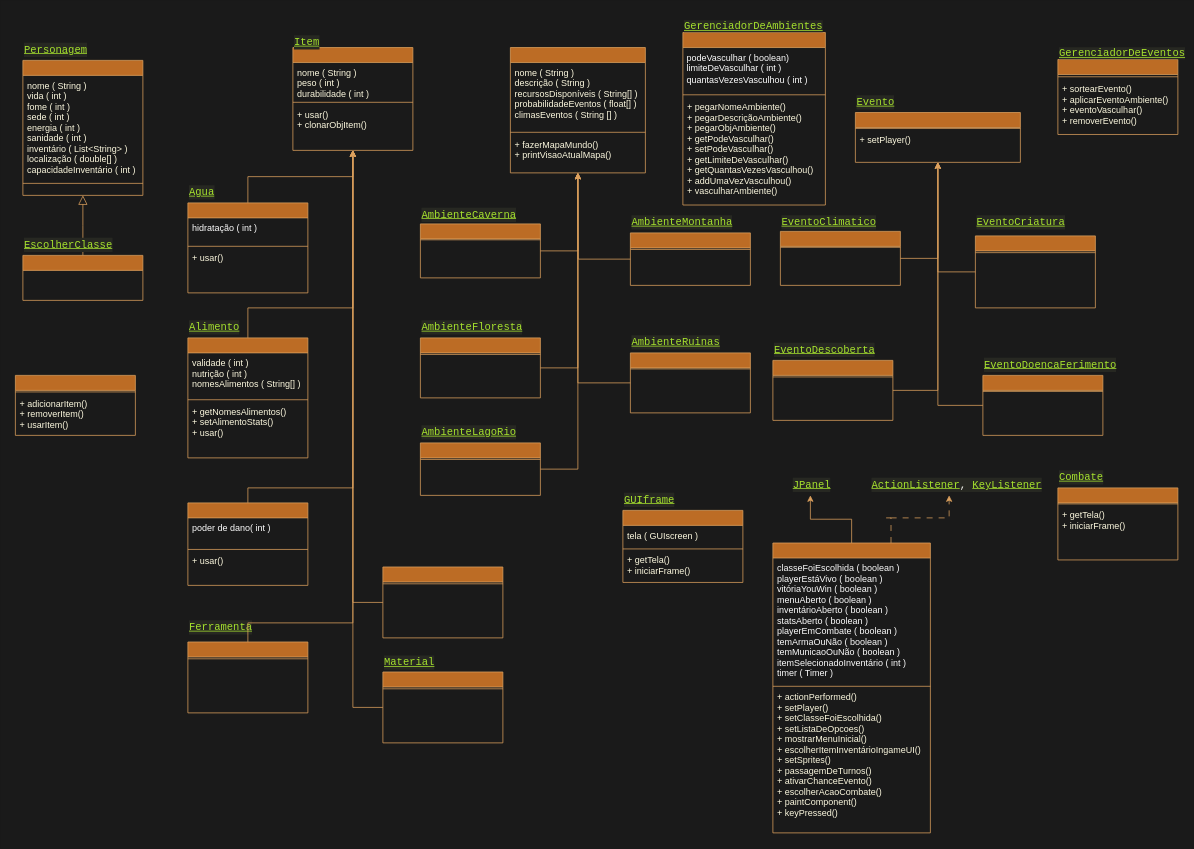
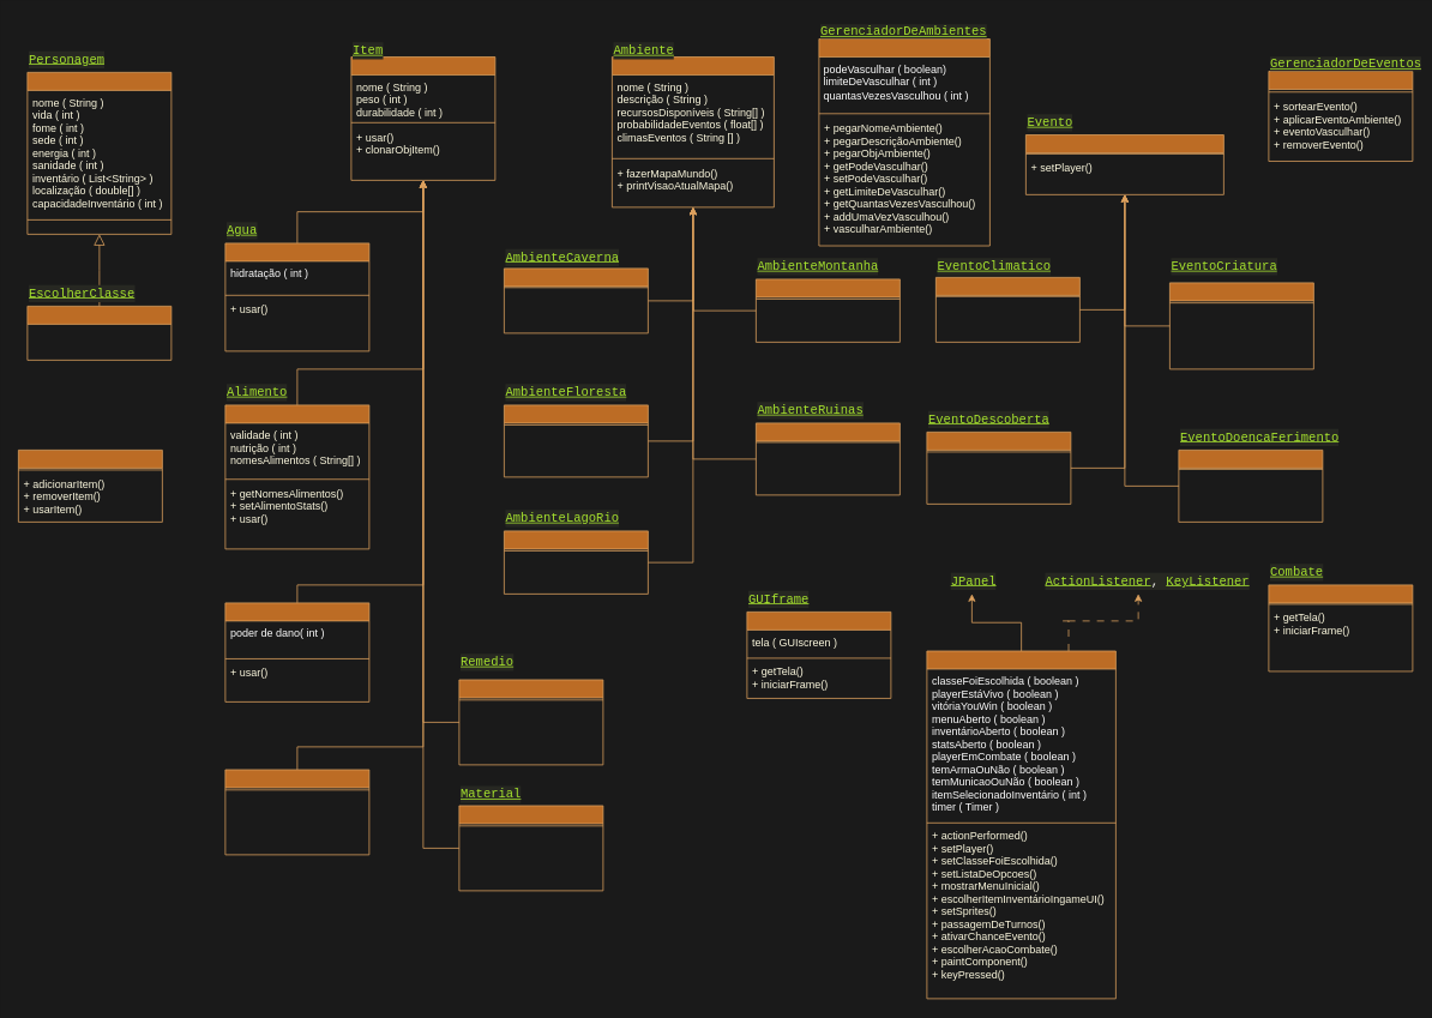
+ <mxCell id="51" value="&lt;div style=&quot;color: #f8f8f2;background-color: #272822;font-family: Consolas, 'Courier New', monospace;font-weight: normal;font-size: 14px;line-height: 19px;white-space: pre;&quot;&gt;&lt;div&gt;&lt;span style=&quot;color: #a6e22e;text-decoration: underline;&quot;&gt;Ambiente&lt;/span&gt;&lt;/div&gt;&lt;/div&gt;" style="text;whiteSpace=wrap;html=1;labelBackgroundColor=none;fontColor=#FEFAE0;" parent="46" vertex="1"><mxGeometry width="80" height="22.857" as="geometry" /></mxCell>
+ <mxCell id="131" value="&lt;div style=&quot;background-color: rgb(39, 40, 34); font-family: Consolas, &amp;quot;Courier New&amp;quot;, monospace; font-weight: normal; font-size: 14px; line-height: 19px; white-space: pre; color: rgb(248, 248, 242);&quot;&gt;&lt;font color=&quot;#a6e22e&quot;&gt;&lt;u&gt;Remedio&lt;/u&gt;&lt;/font&gt;&lt;/div&gt;" style="text;whiteSpace=wrap;html=1;labelBackgroundColor=none;fontColor=#FEFAE0;" parent="128" vertex="1"><mxGeometry width="80" height="18.571" as="geometry" /></mxCell>
- <mxCell id="40" value="&lt;div style=&quot;background-color: rgb(39, 40, 34); font-family: Consolas, &amp;quot;Courier New&amp;quot;, monospace; font-weight: normal; font-size: 14px; line-height: 19px; white-space: pre; color: rgb(248, 248, 242);&quot;&gt;&lt;font color=&quot;#a6e22e&quot;&gt;&lt;u&gt;Ferramenta&lt;/u&gt;&lt;/font&gt;&lt;/div&gt;" style="text;whiteSpace=wrap;html=1;labelBackgroundColor=none;fontColor=#FEFAE0;" parent="37" vertex="1"><mxGeometry width="80" height="18.571" as="geometry" /></mxCell>
